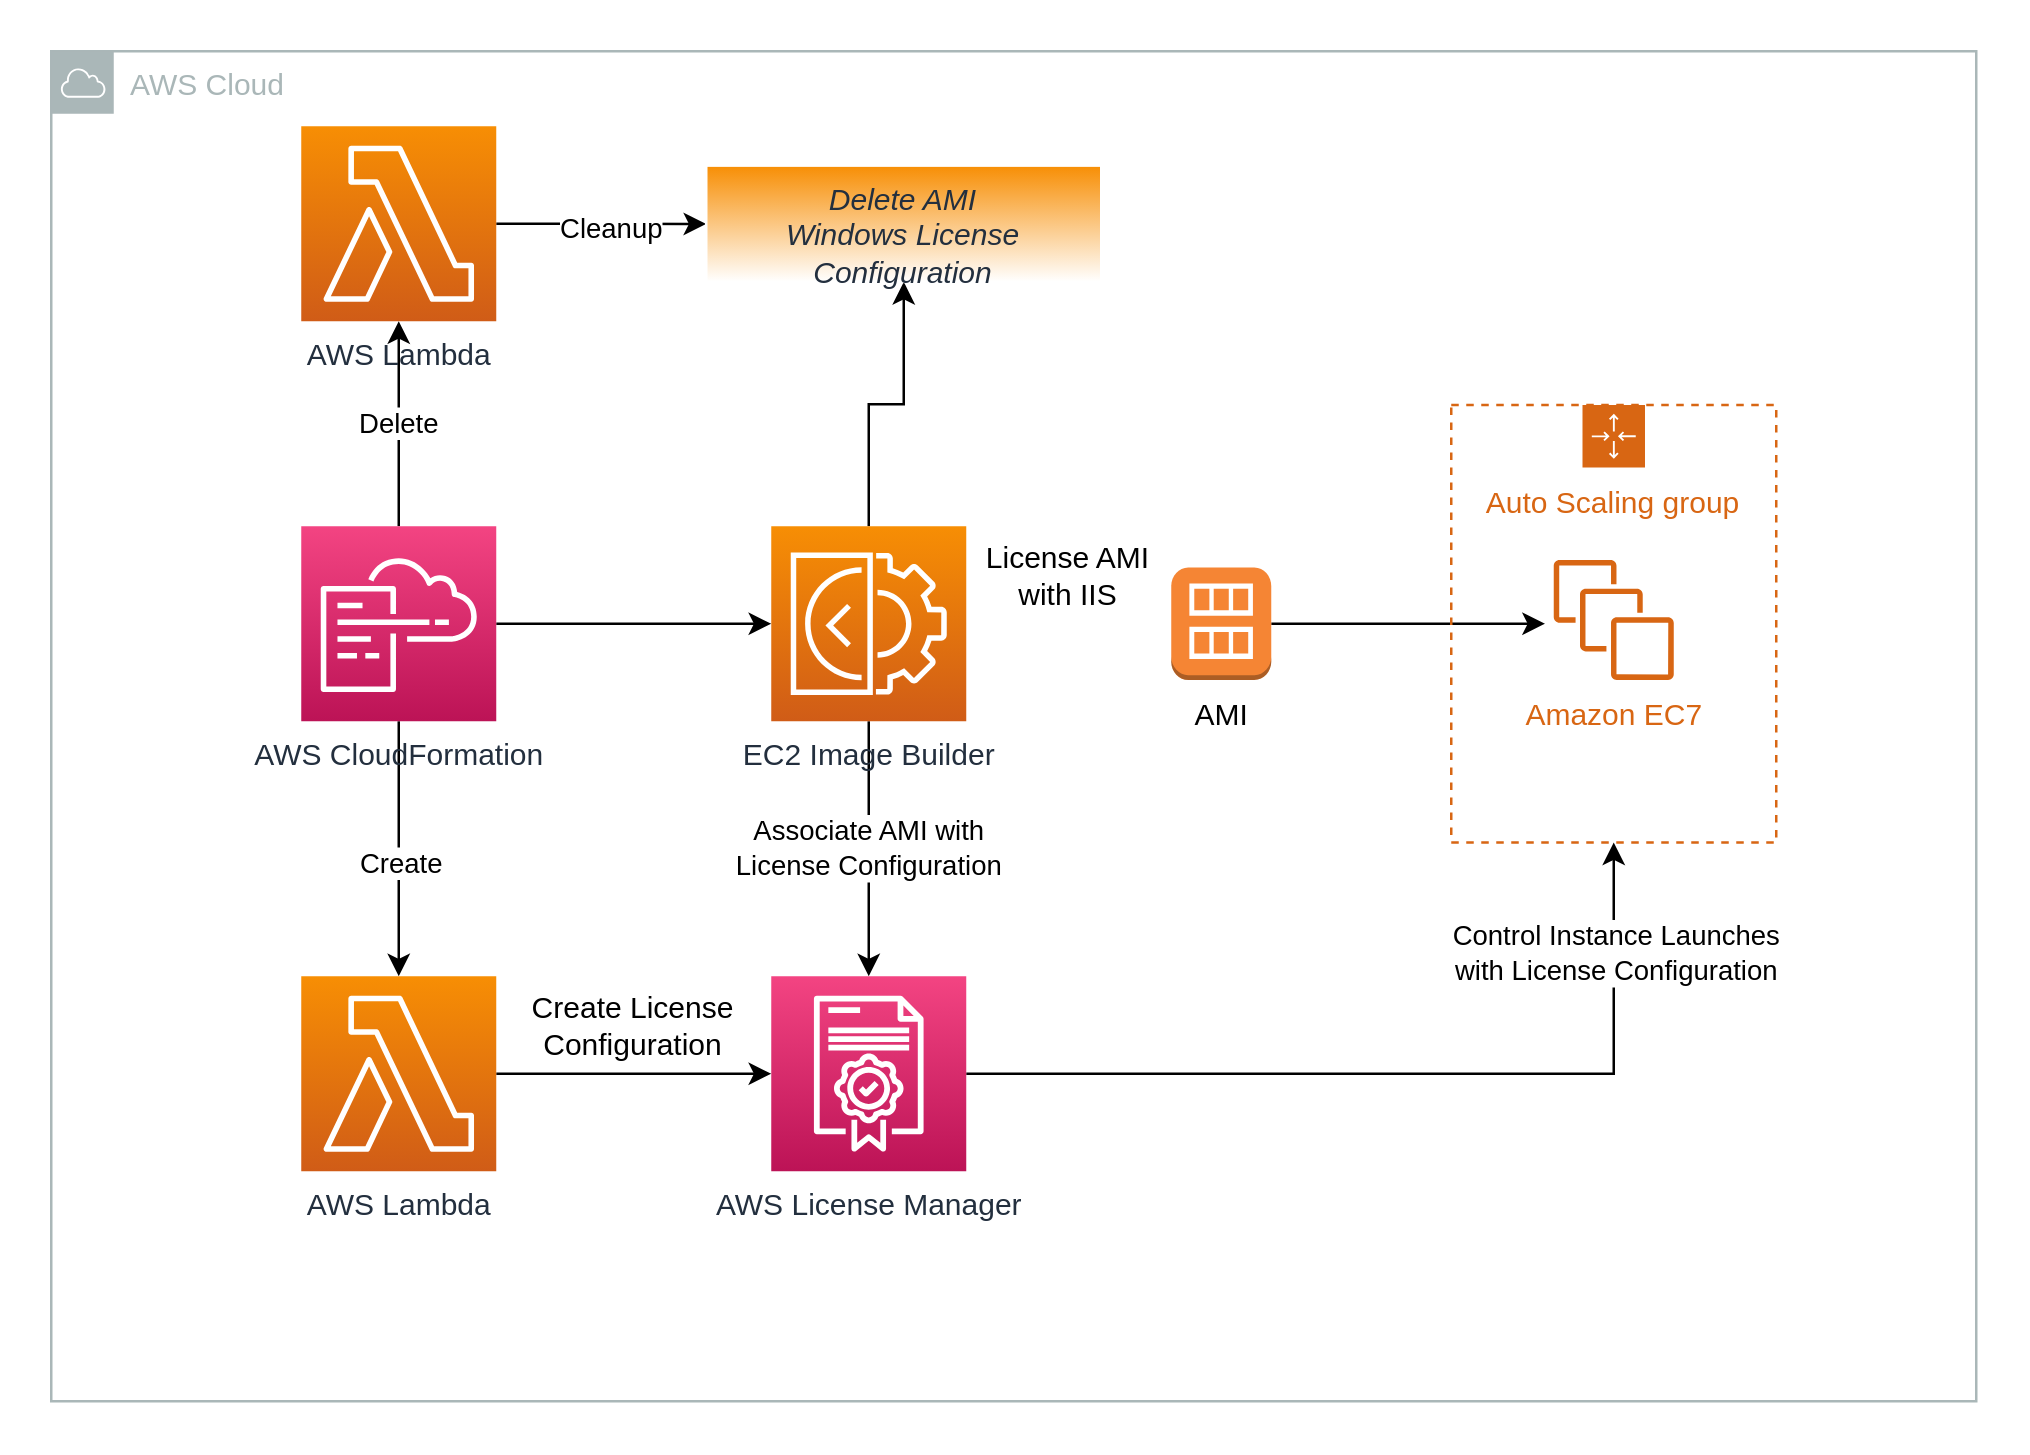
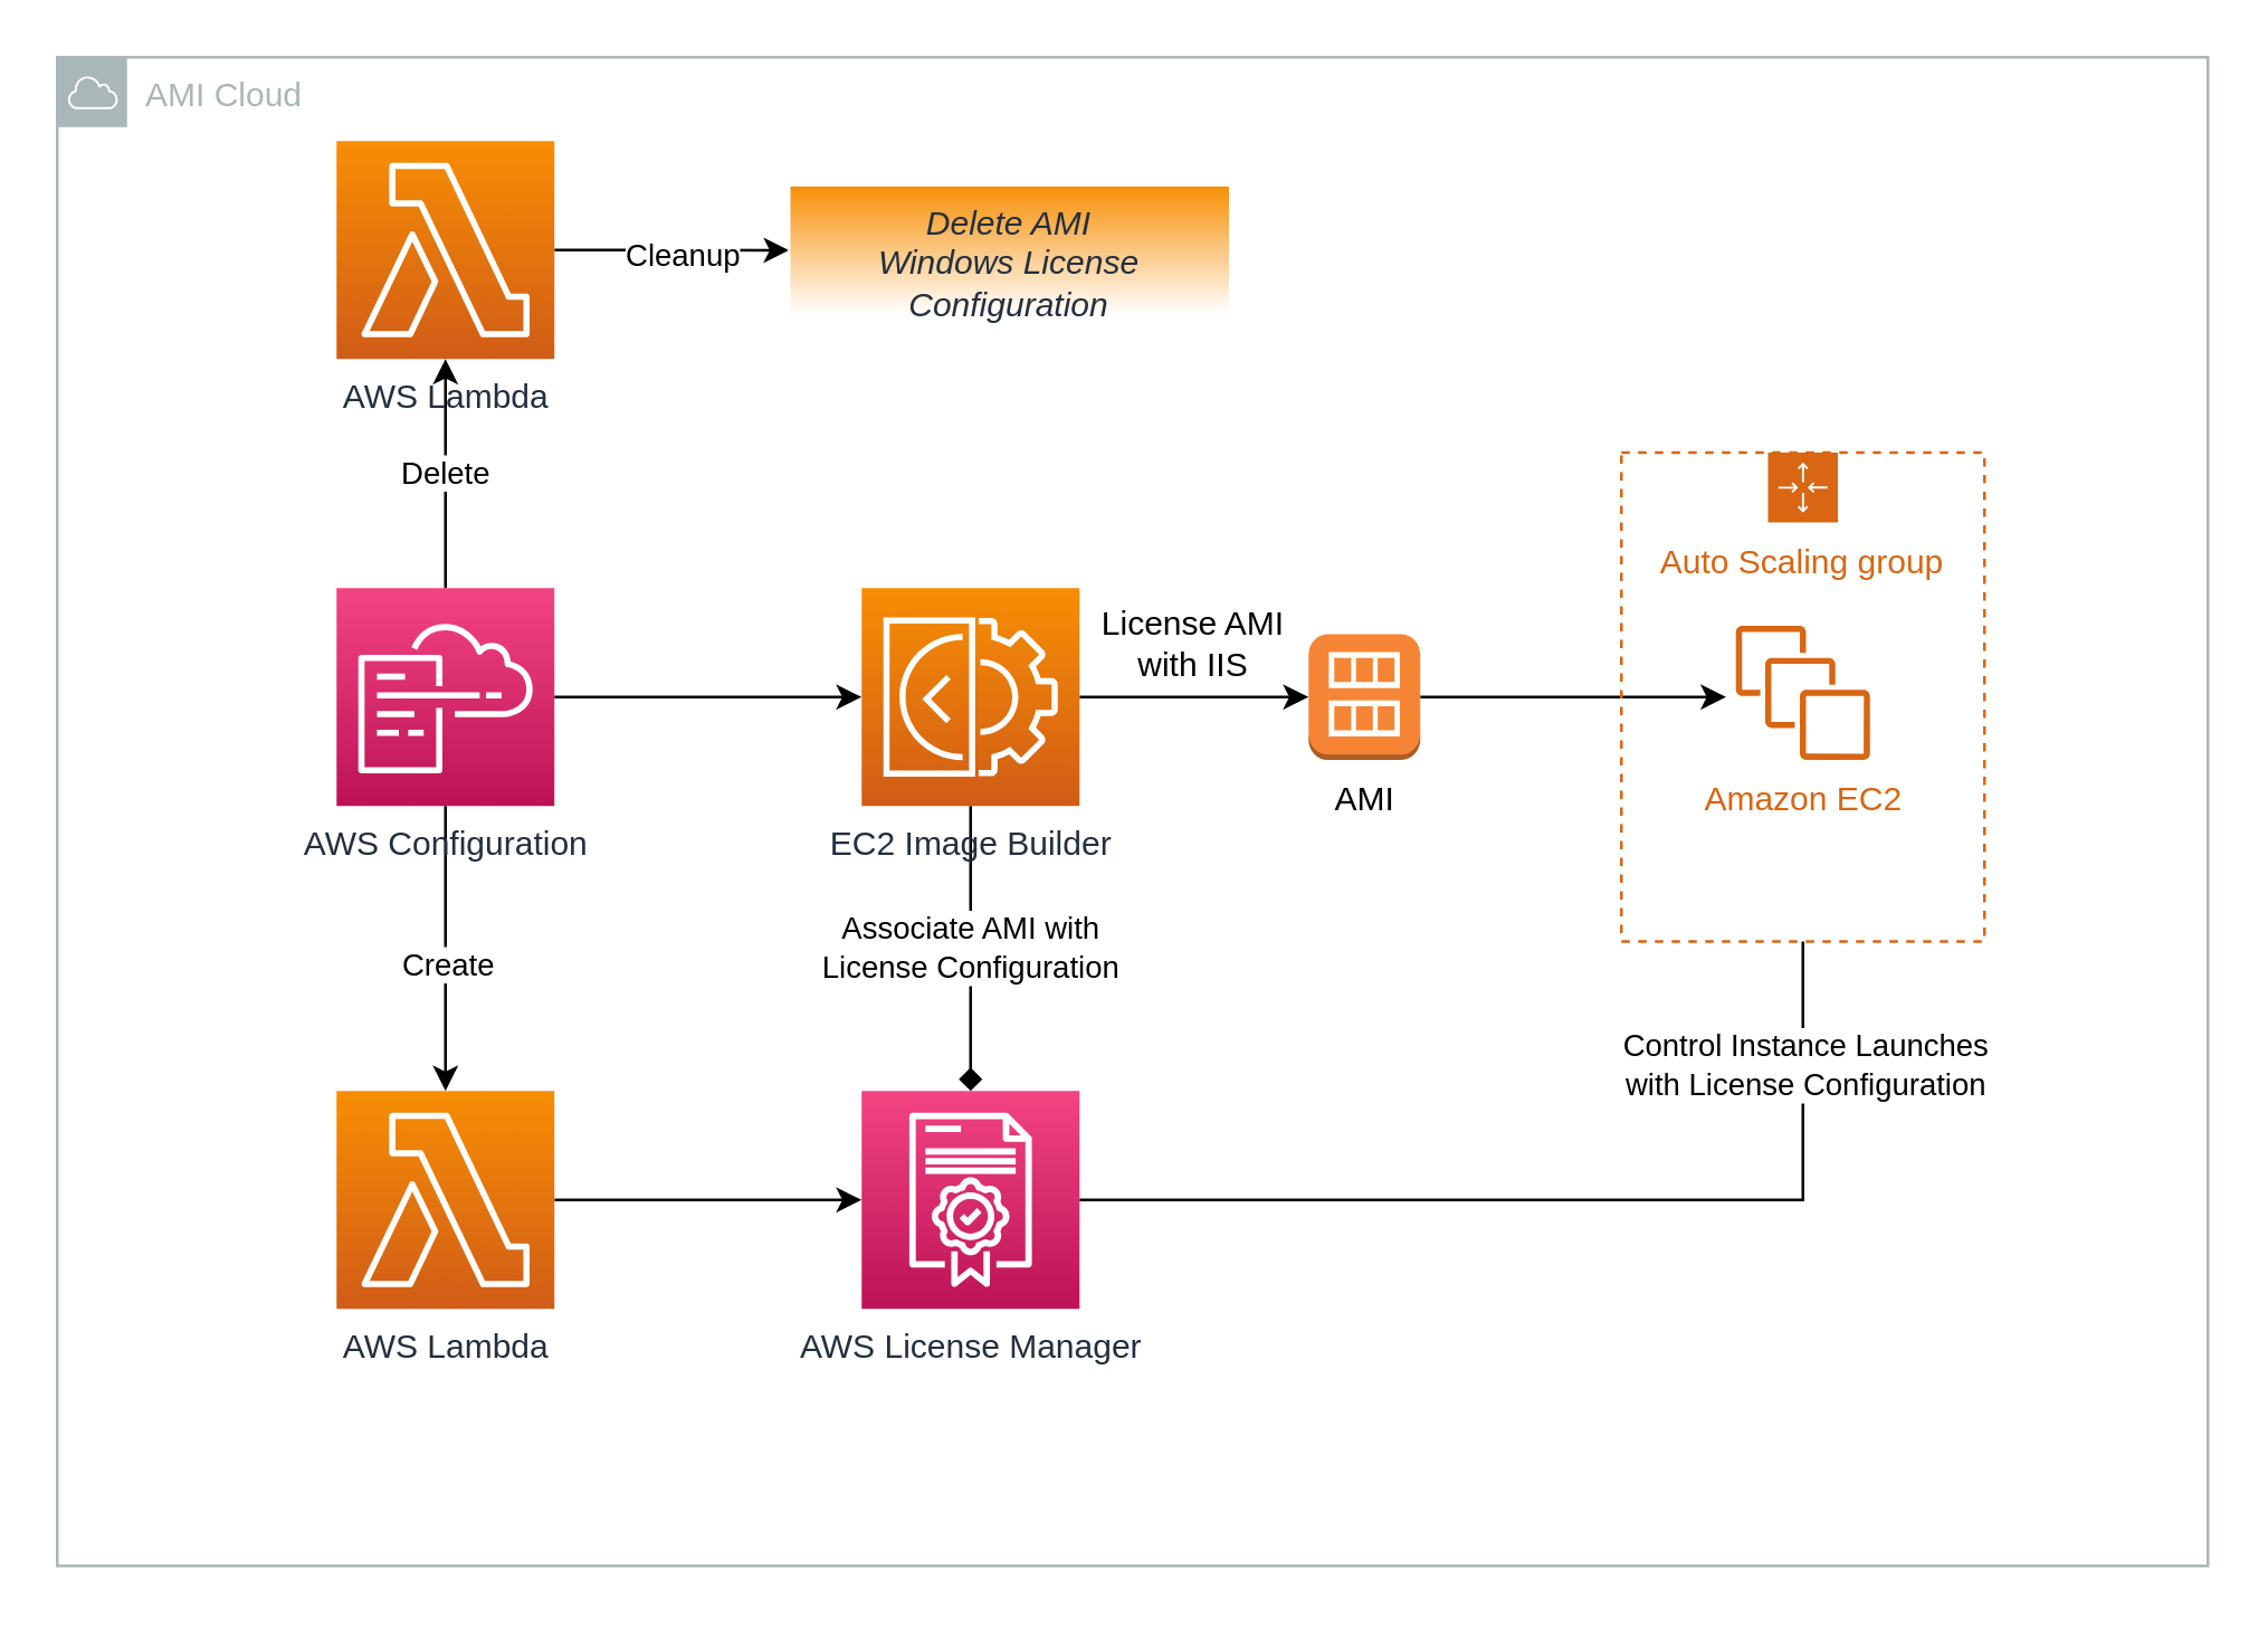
- <mxCell id="2" value="AWS Cloud" style="outlineConnect=0;gradientColor=none;html=1;whiteSpace=wrap;fontSize=12;fontStyle=0;shape=mxgraph.aws4.group;grIcon=mxgraph.aws4.group_aws_cloud;strokeColor=#AAB7B8;fillColor=none;verticalAlign=top;align=left;spacingLeft=30;fontColor=#AAB7B8;dashed=0;" parent="1" vertex="1"><mxGeometry x="20" y="20" width="770" height="540" as="geometry" /></mxCell>
+ <mxCell id="2" value="AMI Cloud" style="outlineConnect=0;gradientColor=none;html=1;whiteSpace=wrap;fontSize=12;fontStyle=0;shape=mxgraph.aws4.group;grIcon=mxgraph.aws4.group_aws_cloud;strokeColor=#AAB7B8;fillColor=none;verticalAlign=top;align=left;spacingLeft=30;fontColor=#AAB7B8;dashed=0;" parent="1" vertex="1"><mxGeometry x="20" y="20" width="770" height="540" as="geometry" /></mxCell>
- <mxCell id="10" value="" style="edgeStyle=orthogonalEdgeStyle;rounded=0;orthogonalLoop=1;jettySize=auto;html=1;" edge="1" parent="1" source="12" target="25"><mxGeometry relative="1" as="geometry" /></mxCell>
+ <mxCell id="10" value="" style="edgeStyle=orthogonalEdgeStyle;rounded=0;orthogonalLoop=1;jettySize=auto;html=1;" edge="1" parent="1" source="12" target="18"><mxGeometry relative="1" as="geometry" /></mxCell>
- <mxCell id="24" value="&lt;span style=&quot;color: rgb(216 , 102 , 19)&quot;&gt;Amazon EC7&lt;/span&gt;" style="outlineConnect=0;fontColor=#232F3E;gradientColor=none;fillColor=#D86613;strokeColor=none;dashed=0;verticalLabelPosition=bottom;verticalAlign=top;align=center;html=1;fontSize=12;fontStyle=0;aspect=fixed;pointerEvents=1;shape=mxgraph.aws4.instances;" vertex="1" parent="1"><mxGeometry x="621" y="223.5" width="48" height="48" as="geometry" /></mxCell>
+ <mxCell id="24" value="&lt;span style=&quot;color: rgb(216 , 102 , 19)&quot;&gt;Amazon EC2&lt;/span&gt;" style="outlineConnect=0;fontColor=#232F3E;gradientColor=none;fillColor=#D86613;strokeColor=none;dashed=0;verticalLabelPosition=bottom;verticalAlign=top;align=center;html=1;fontSize=12;fontStyle=0;aspect=fixed;pointerEvents=1;shape=mxgraph.aws4.instances;" vertex="1" parent="1"><mxGeometry x="621" y="223.5" width="48" height="48" as="geometry" /></mxCell>
- <mxCell id="7" value="AWS CloudFormation" style="outlineConnect=0;fontColor=#232F3E;gradientColor=#F34482;gradientDirection=north;fillColor=#BC1356;strokeColor=#ffffff;dashed=0;verticalLabelPosition=bottom;verticalAlign=top;align=center;html=1;fontSize=12;fontStyle=0;aspect=fixed;shape=mxgraph.aws4.resourceIcon;resIcon=mxgraph.aws4.cloudformation;" parent="1" vertex="1"><mxGeometry x="120" y="210" width="78" height="78" as="geometry" /></mxCell>
+ <mxCell id="7" value="AWS Configuration" style="outlineConnect=0;fontColor=#232F3E;gradientColor=#F34482;gradientDirection=north;fillColor=#BC1356;strokeColor=#ffffff;dashed=0;verticalLabelPosition=bottom;verticalAlign=top;align=center;html=1;fontSize=12;fontStyle=0;aspect=fixed;shape=mxgraph.aws4.resourceIcon;resIcon=mxgraph.aws4.cloudformation;" parent="1" vertex="1"><mxGeometry x="120" y="210" width="78" height="78" as="geometry" /></mxCell>
- <mxCell id="13" style="edgeStyle=orthogonalEdgeStyle;rounded=0;orthogonalLoop=1;jettySize=auto;html=1;" edge="1" parent="1" source="15" target="23"><mxGeometry relative="1" as="geometry" /></mxCell>
+ <mxCell id="13" style="edgeStyle=orthogonalEdgeStyle;rounded=0;orthogonalLoop=1;jettySize=auto;html=1;endArrow=none;" edge="1" parent="1" source="15" target="23"><mxGeometry relative="1" as="geometry" /></mxCell>
- <mxCell id="11" value="Associate AMI with&lt;br&gt;License Configuration" style="edgeStyle=orthogonalEdgeStyle;rounded=0;orthogonalLoop=1;jettySize=auto;html=1;" edge="1" parent="1" source="12" target="15"><mxGeometry relative="1" as="geometry" /></mxCell>
+ <mxCell id="11" value="Associate AMI with&lt;br&gt;License Configuration" style="edgeStyle=orthogonalEdgeStyle;rounded=0;orthogonalLoop=1;jettySize=auto;html=1;endArrow=diamond;" edge="1" parent="1" source="12" target="15"><mxGeometry relative="1" as="geometry" /></mxCell>
- <mxCell id="16" value="Create License Configuration" style="text;html=1;strokeColor=none;fillColor=none;align=center;verticalAlign=middle;whiteSpace=wrap;rounded=0;" vertex="1" parent="1"><mxGeometry x="198" y="400" width="110" height="20" as="geometry" /></mxCell>
